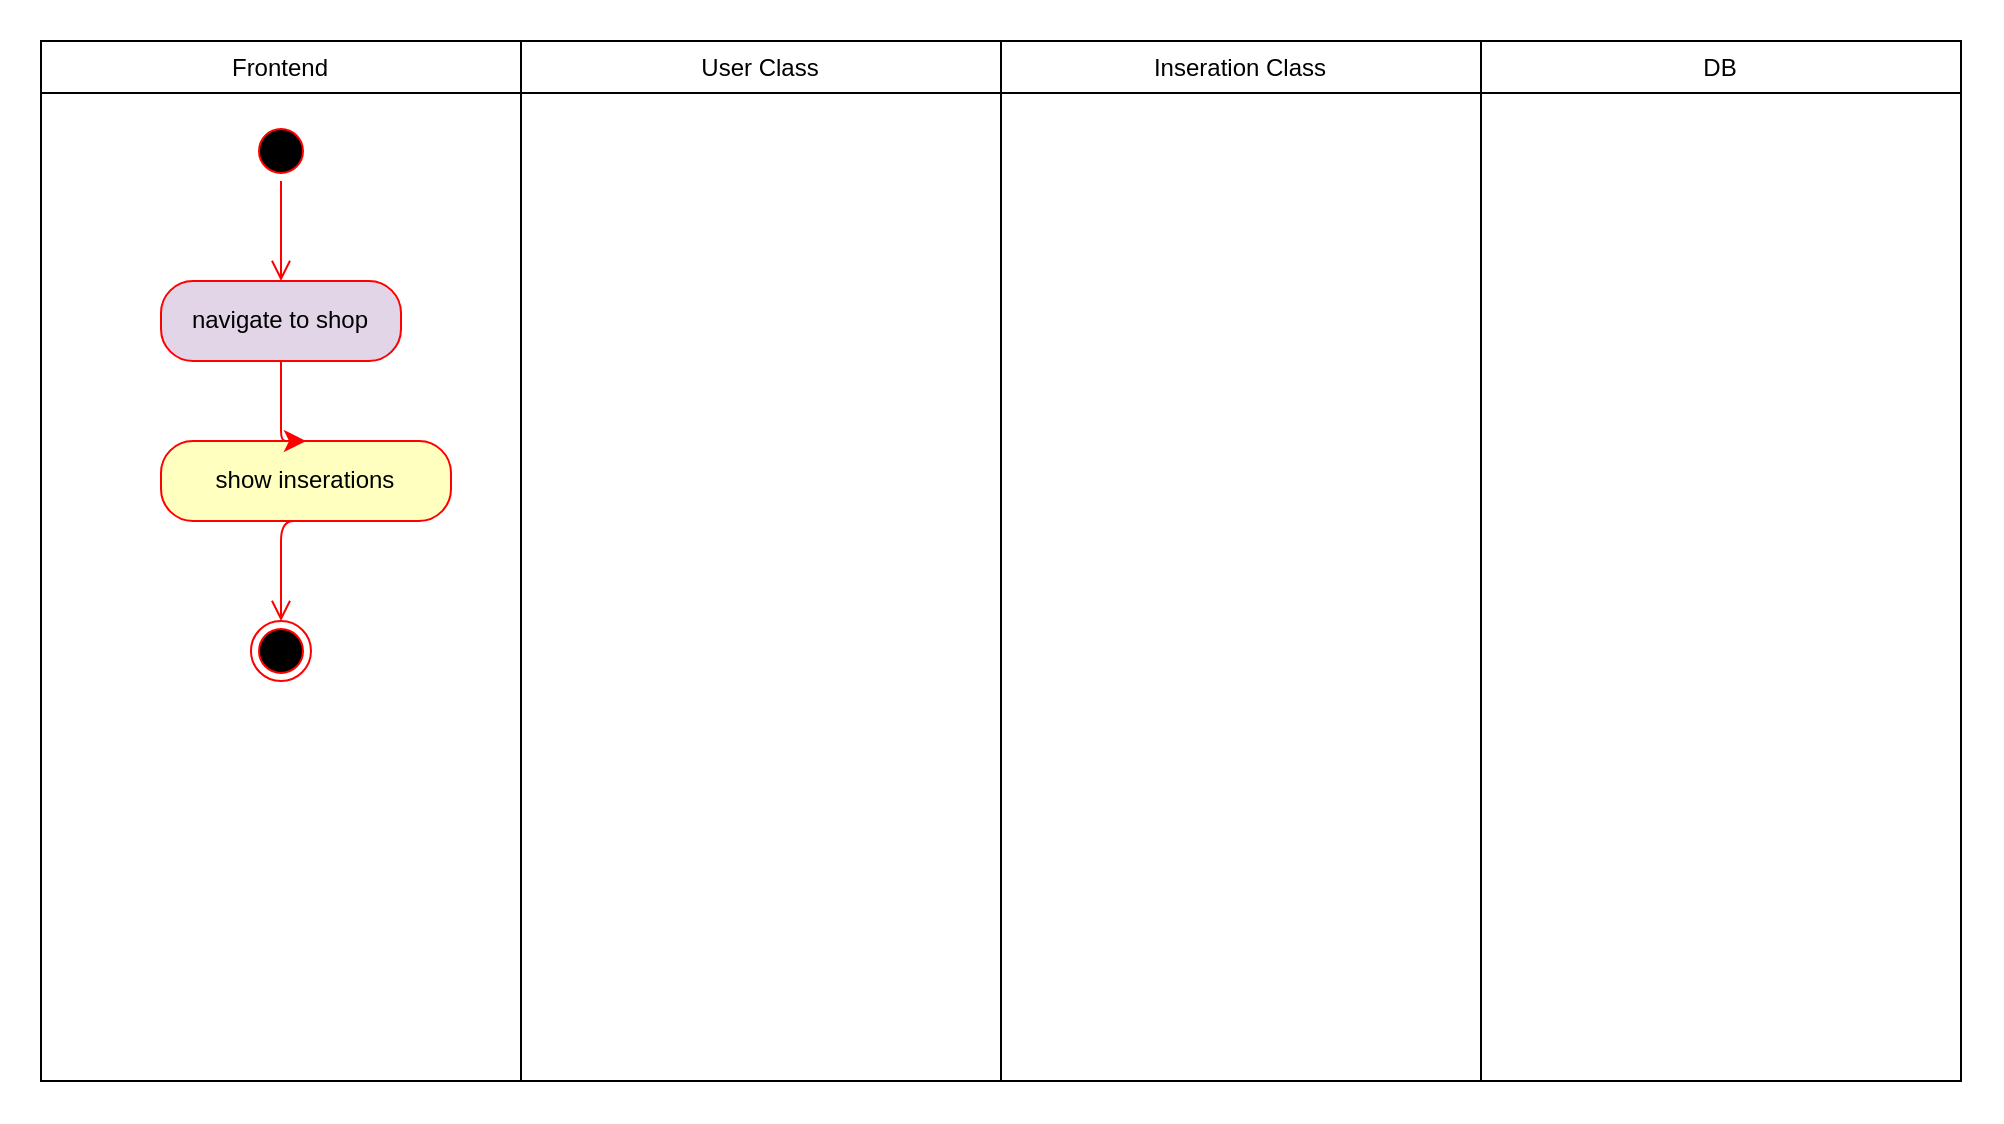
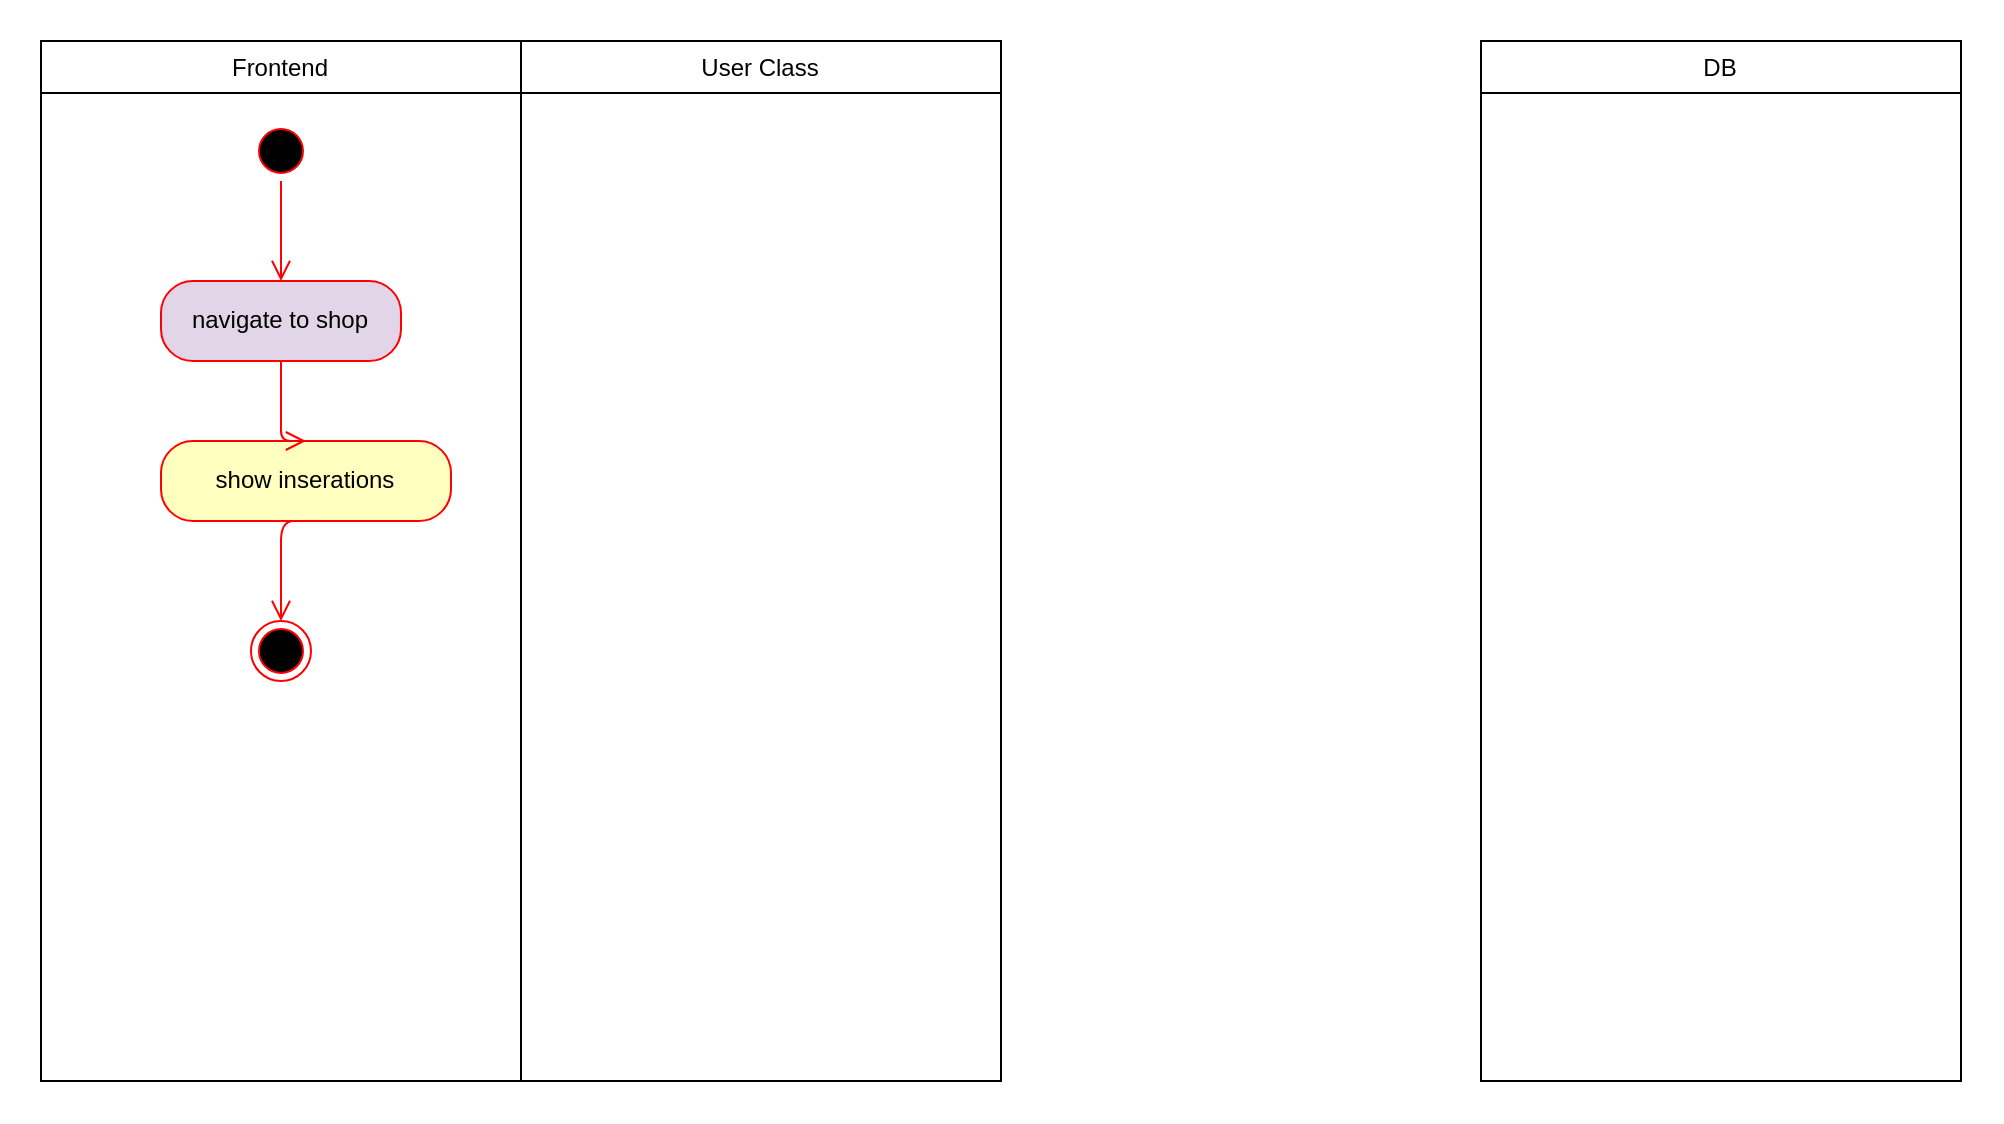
- <mxCell id="12" value="" style="edgeStyle=orthogonalEdgeStyle;html=1;verticalAlign=bottom;endArrow=classic;endSize=8;strokeColor=#ff0000;exitX=0.5;exitY=1;exitDx=0;exitDy=0;entryX=0.5;entryY=0;entryDx=0;entryDy=0;" edge="1" parent="1" source="4" target="10"><mxGeometry relative="1" as="geometry"><mxPoint x="150" y="320" as="targetPoint" /><mxPoint x="150" y="270" as="sourcePoint" /><Array as="points"><mxPoint x="140" y="200" /><mxPoint x="140" y="200" /></Array></mxGeometry></mxCell>
+ <mxCell id="12" value="" style="edgeStyle=orthogonalEdgeStyle;html=1;verticalAlign=bottom;endArrow=open;endSize=8;strokeColor=#ff0000;exitX=0.5;exitY=1;exitDx=0;exitDy=0;entryX=0.5;entryY=0;entryDx=0;entryDy=0;" edge="1" parent="1" source="4" target="10"><mxGeometry relative="1" as="geometry"><mxPoint x="150" y="320" as="targetPoint" /><mxPoint x="150" y="270" as="sourcePoint" /><Array as="points"><mxPoint x="140" y="200" /><mxPoint x="140" y="200" /></Array></mxGeometry></mxCell>
- <mxCell id="6" value="Inseration Class" style="swimlane;fontStyle=0;childLayout=stackLayout;horizontal=1;startSize=26;fillColor=none;horizontalStack=0;resizeParent=1;resizeParentMax=0;resizeLast=0;collapsible=1;marginBottom=0;" parent="1" vertex="1"><mxGeometry x="500" y="20" width="240" height="520" as="geometry"><mxRectangle x="520" y="40" width="50" height="26" as="alternateBounds" /></mxGeometry></mxCell>
